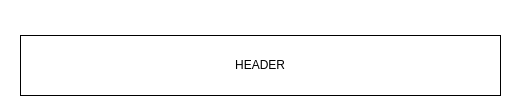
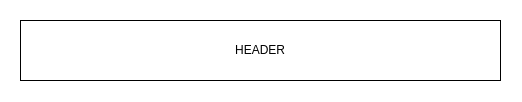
- <mxCell id="2" value="HEADER" style="rounded=0;whiteSpace=wrap;html=1;" vertex="1" parent="1"><mxGeometry x="20" y="35" width="480" height="60" as="geometry" /></mxCell>
+ <mxCell id="2" value="HEADER" style="rounded=0;whiteSpace=wrap;html=1;" vertex="1" parent="1"><mxGeometry x="20" y="20" width="480" height="60" as="geometry" /></mxCell>
